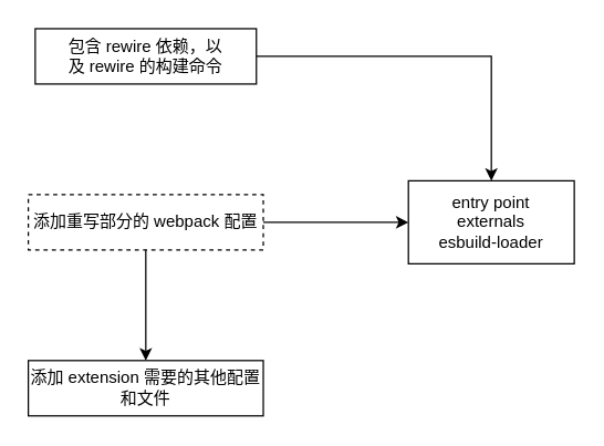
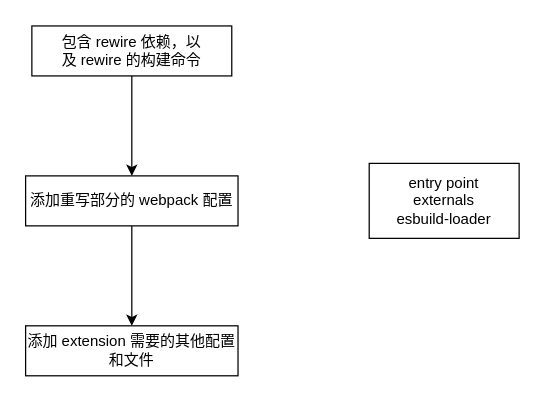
- <mxCell id="2" value="" style="edgeStyle=orthogonalEdgeStyle;rounded=0;orthogonalLoop=1;jettySize=auto;html=1;" edge="1" parent="1" source="3" target="8"><mxGeometry relative="1" as="geometry" /></mxCell>
+ <mxCell id="2" value="" style="edgeStyle=orthogonalEdgeStyle;rounded=0;orthogonalLoop=1;jettySize=auto;html=1;" edge="1" parent="1" source="3" target="6"><mxGeometry relative="1" as="geometry" /></mxCell>
- <mxCell id="6" value="添加重写部分的&amp;nbsp;webpack&amp;nbsp;配置" style="whiteSpace=wrap;html=1;dashed=1;" vertex="1" parent="1"><mxGeometry x="20" y="140" width="170" height="40" as="geometry" /></mxCell>
+ <mxCell id="6" value="添加重写部分的&amp;nbsp;webpack&amp;nbsp;配置" style="whiteSpace=wrap;html=1;" vertex="1" parent="1"><mxGeometry x="20" y="140" width="170" height="40" as="geometry" /></mxCell>
- <mxCell id="5" value="" style="edgeStyle=orthogonalEdgeStyle;rounded=0;orthogonalLoop=1;jettySize=auto;html=1;" edge="1" parent="1" source="6" target="8"><mxGeometry relative="1" as="geometry" /></mxCell>
